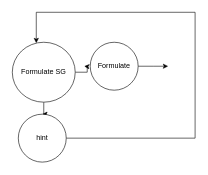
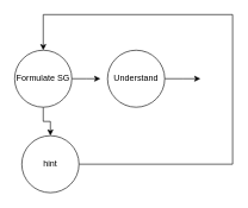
- <mxCell id="6" value="Formulate" style="ellipse;whiteSpace=wrap;html=1;aspect=fixed;" vertex="1" parent="1"><mxGeometry x="150" y="70" width="80" height="80" as="geometry" /></mxCell>
+ <mxCell id="6" value="Understand" style="ellipse;whiteSpace=wrap;html=1;aspect=fixed;" vertex="1" parent="1"><mxGeometry x="150" y="70" width="80" height="80" as="geometry" /></mxCell>
- <mxCell id="4" value="Formulate SG" style="ellipse;whiteSpace=wrap;html=1;aspect=fixed;" vertex="1" parent="1"><mxGeometry x="20" y="70" width="105" height="100" as="geometry" /></mxCell>
+ <mxCell id="4" value="Formulate SG" style="ellipse;whiteSpace=wrap;html=1;aspect=fixed;" vertex="1" parent="1"><mxGeometry x="20" y="70" width="80" height="80" as="geometry" /></mxCell>
